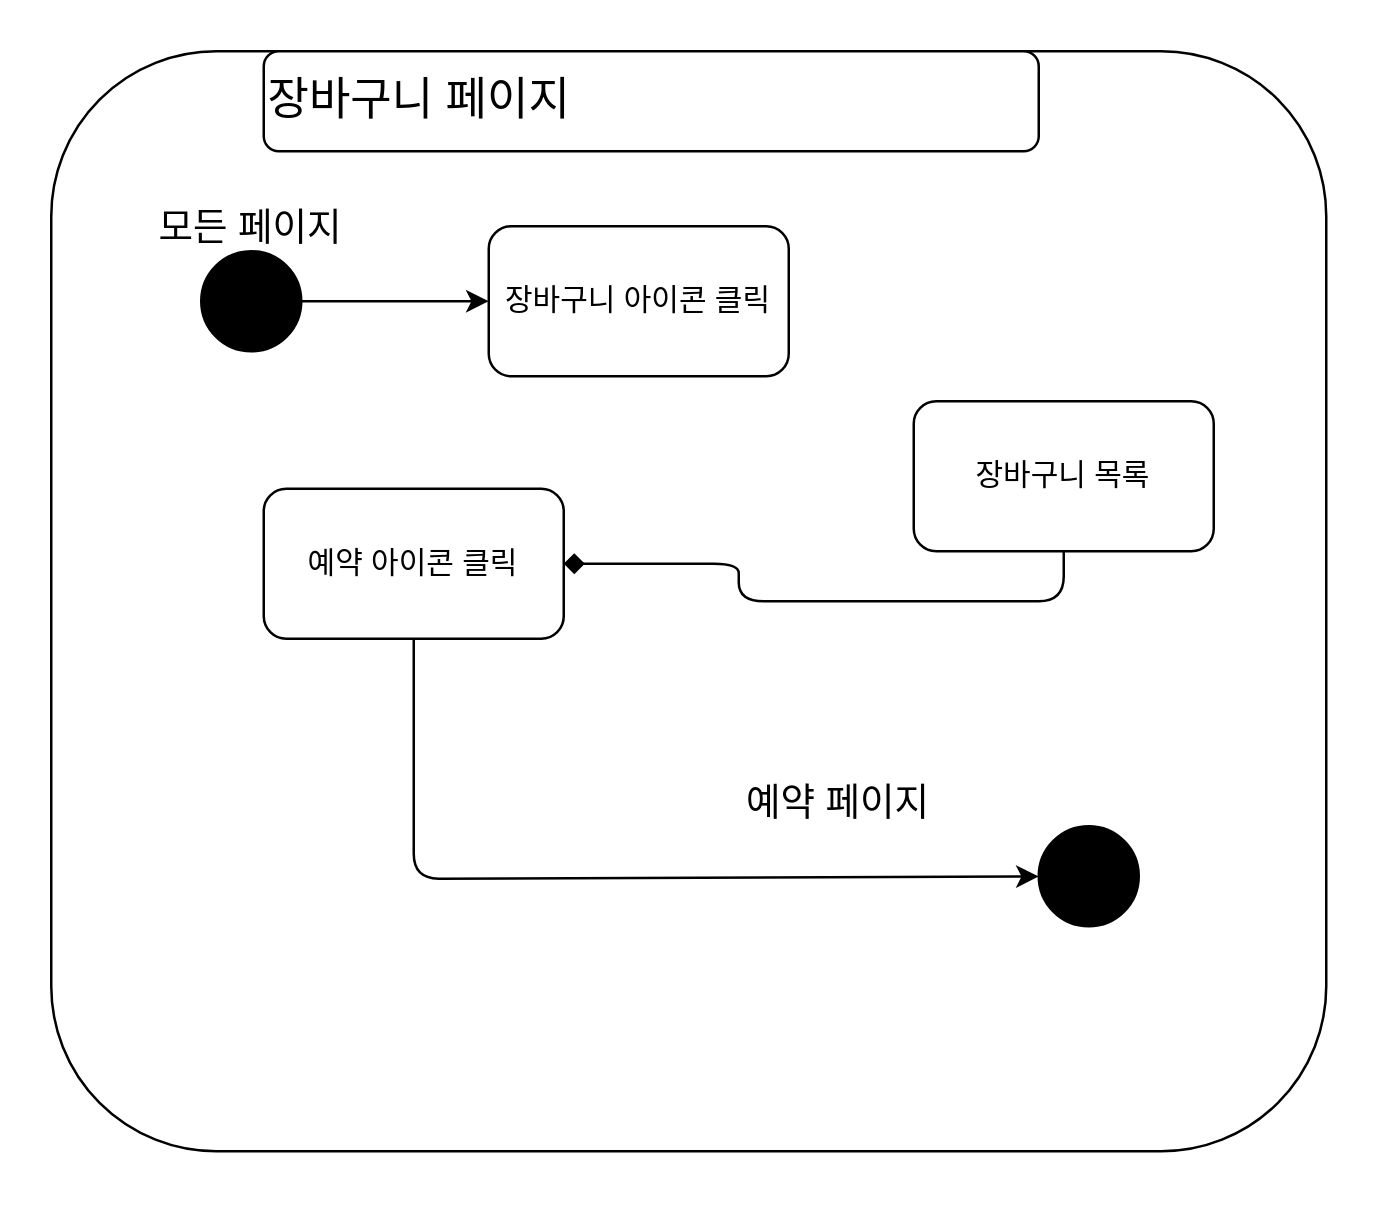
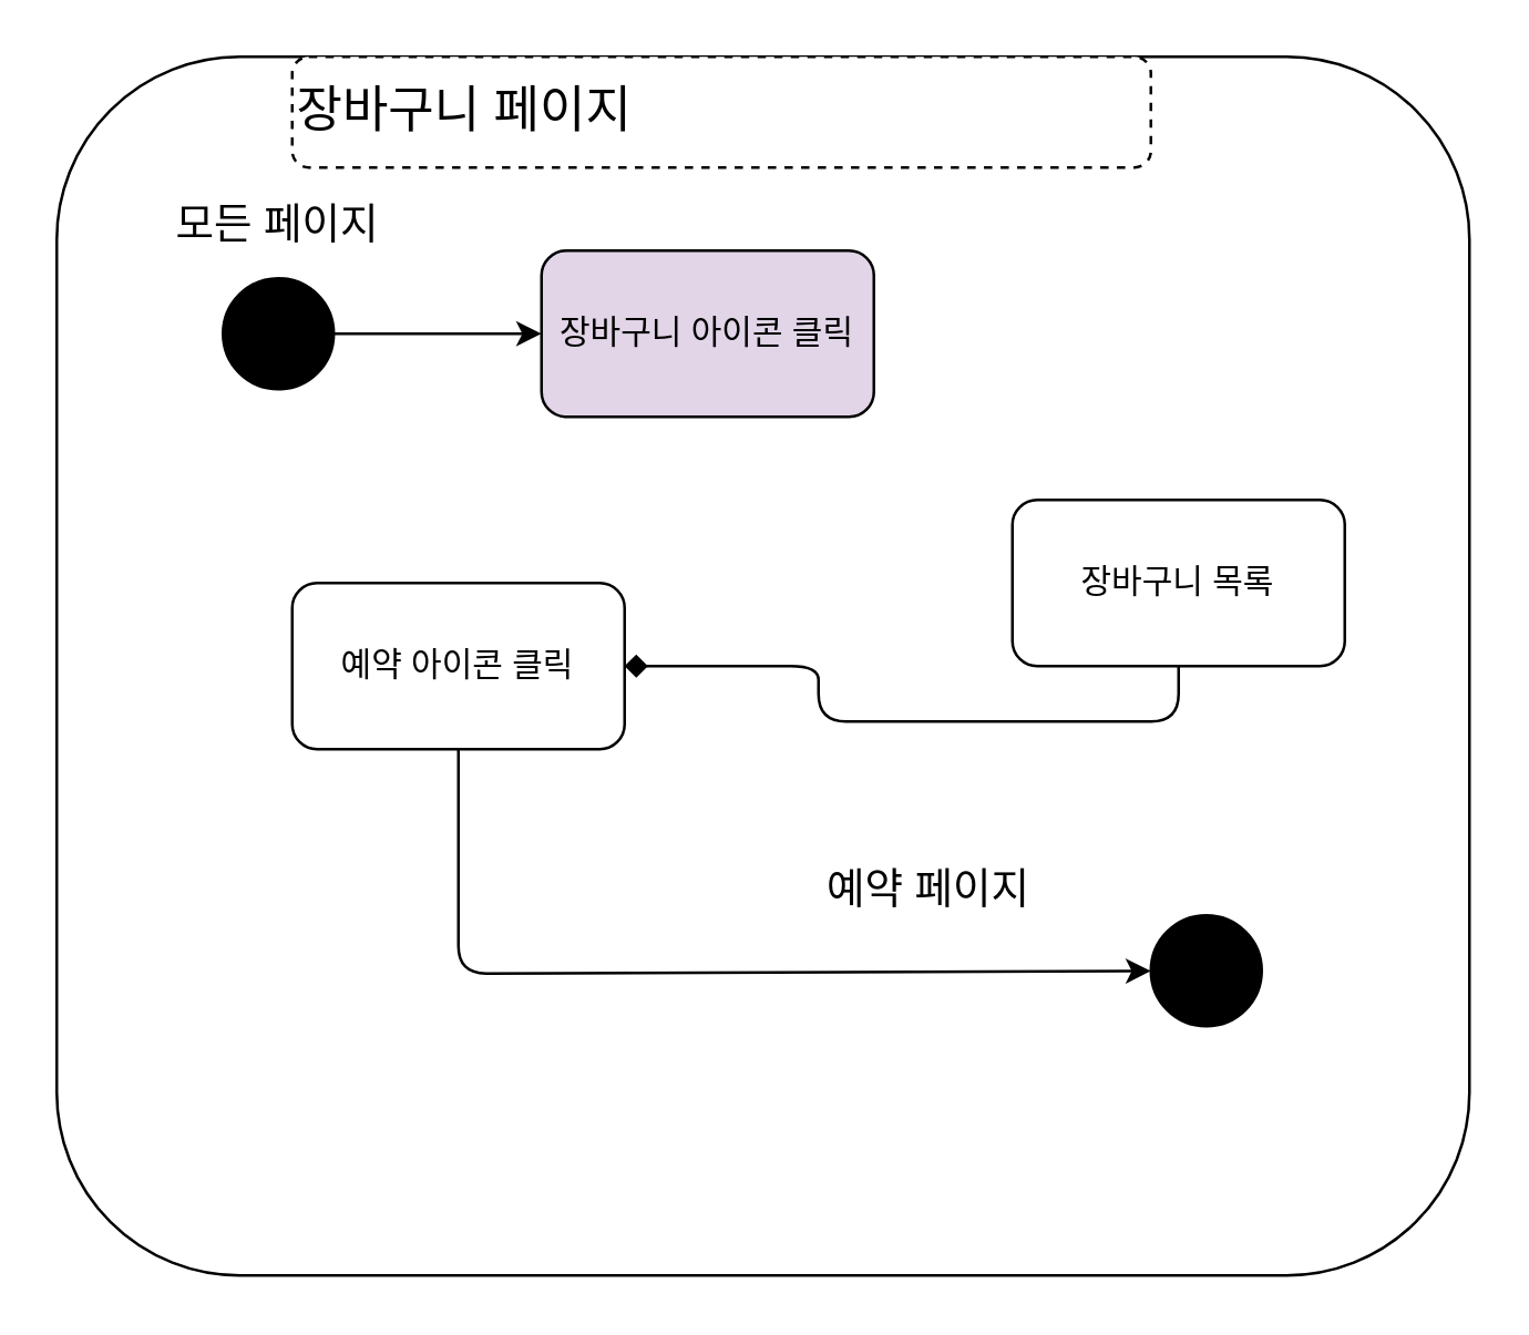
- <mxCell id="7" value="&lt;span style=&quot;font-size: 18px&quot;&gt;장바구니 페이지&lt;/span&gt;" style="whiteSpace=wrap;html=1;align=left;rounded=1;" parent="1" vertex="1"><mxGeometry x="105" y="20" width="310" height="40" as="geometry" /></mxCell>
+ <mxCell id="7" value="&lt;span style=&quot;font-size: 18px&quot;&gt;장바구니 페이지&lt;/span&gt;" style="whiteSpace=wrap;html=1;align=left;rounded=1;dashed=1;" parent="1" vertex="1"><mxGeometry x="105" y="20" width="310" height="40" as="geometry" /></mxCell>
- <mxCell id="5" value="&lt;span style=&quot;font-size: 15px&quot;&gt;모든 페이지&lt;/span&gt;" style="text;html=1;strokeColor=none;fillColor=none;align=center;verticalAlign=middle;whiteSpace=wrap;rounded=1;" parent="1" vertex="1"><mxGeometry x="50" y="80" width="100" height="20" as="geometry" /></mxCell>
+ <mxCell id="5" value="&lt;span style=&quot;font-size: 15px&quot;&gt;모든 페이지&lt;/span&gt;" style="text;html=1;strokeColor=none;fillColor=none;align=center;verticalAlign=middle;whiteSpace=wrap;rounded=1;" parent="1" vertex="1"><mxGeometry x="50" y="70" width="100" height="20" as="geometry" /></mxCell>
- <mxCell id="6" value="장바구니 아이콘 클릭" style="whiteSpace=wrap;html=1;rounded=1;" parent="1" vertex="1"><mxGeometry x="195" y="90" width="120" height="60" as="geometry" /></mxCell>
+ <mxCell id="6" value="장바구니 아이콘 클릭" style="whiteSpace=wrap;html=1;rounded=1;fillColor=#e1d5e7;" parent="1" vertex="1"><mxGeometry x="195" y="90" width="120" height="60" as="geometry" /></mxCell>
- <mxCell id="8" value="장바구니 목록" style="whiteSpace=wrap;html=1;rounded=1;" vertex="1" parent="1"><mxGeometry x="365" y="160" width="120" height="60" as="geometry" /></mxCell>
+ <mxCell id="8" value="장바구니 목록" style="whiteSpace=wrap;html=1;rounded=1;" vertex="1" parent="1"><mxGeometry x="365" y="180" width="120" height="60" as="geometry" /></mxCell>
- <mxCell id="10" value="예약 아이콘 클릭" style="whiteSpace=wrap;html=1;rounded=1;" vertex="1" parent="1"><mxGeometry x="105" y="195" width="120" height="60" as="geometry" /></mxCell>
+ <mxCell id="10" value="예약 아이콘 클릭" style="whiteSpace=wrap;html=1;rounded=1;" vertex="1" parent="1"><mxGeometry x="105" y="210" width="120" height="60" as="geometry" /></mxCell>
